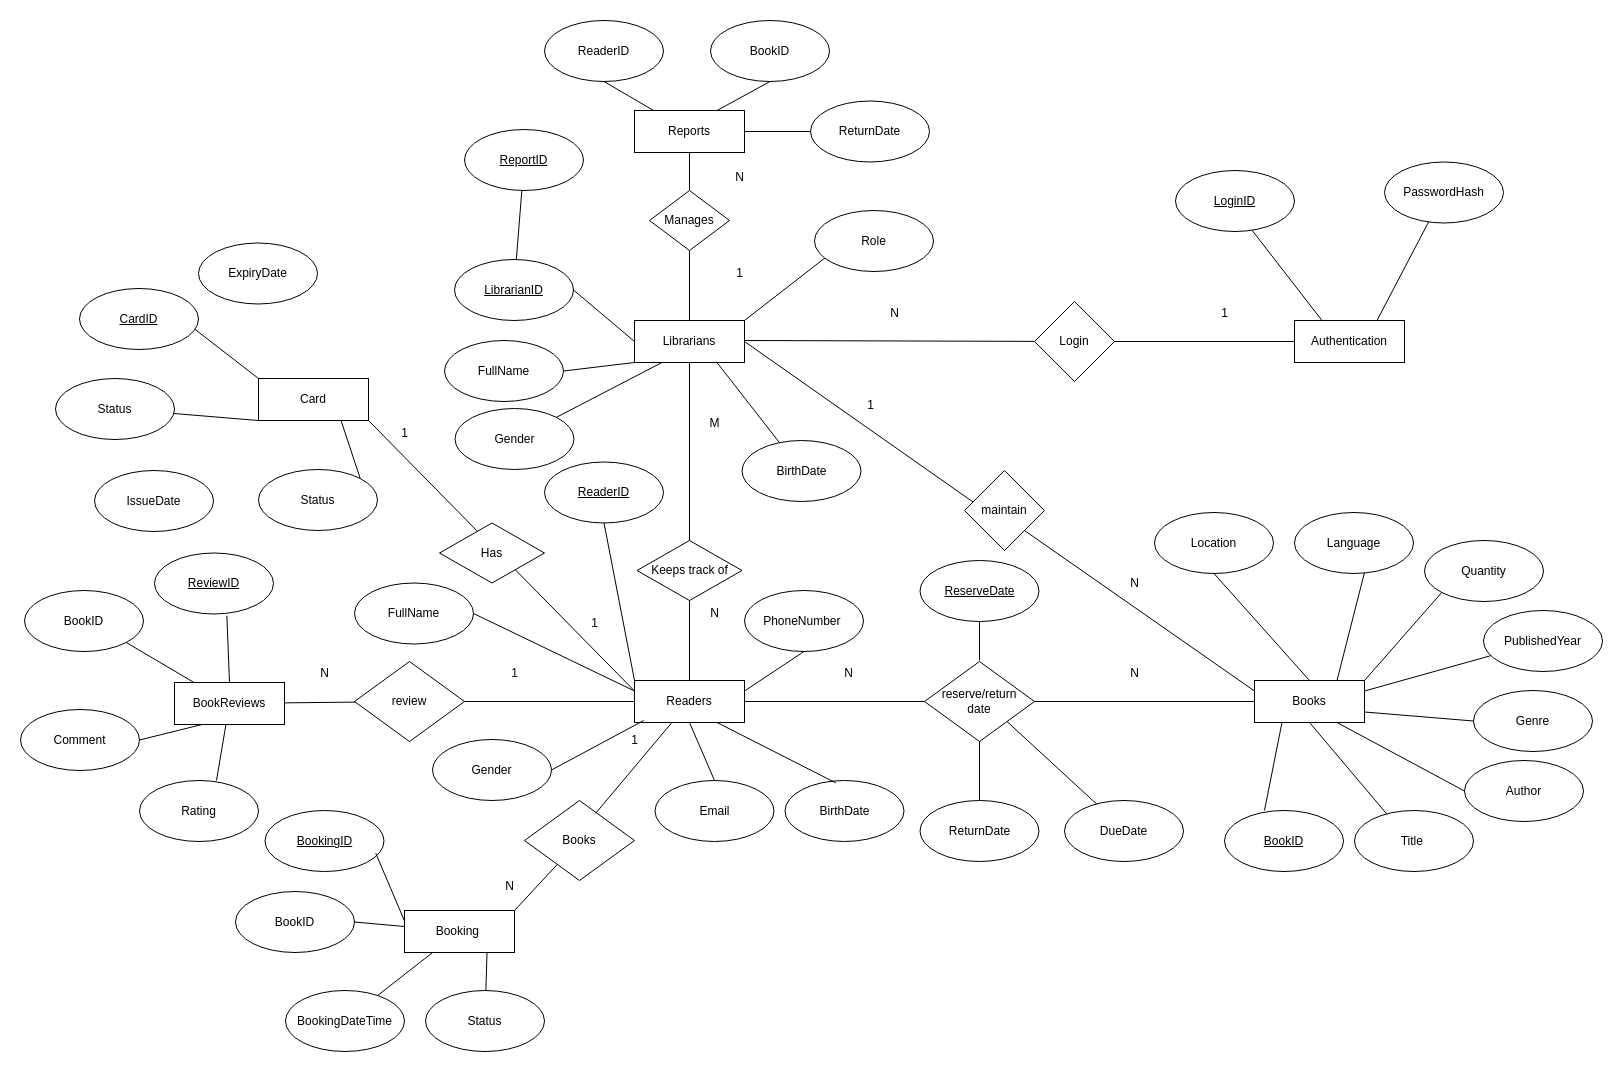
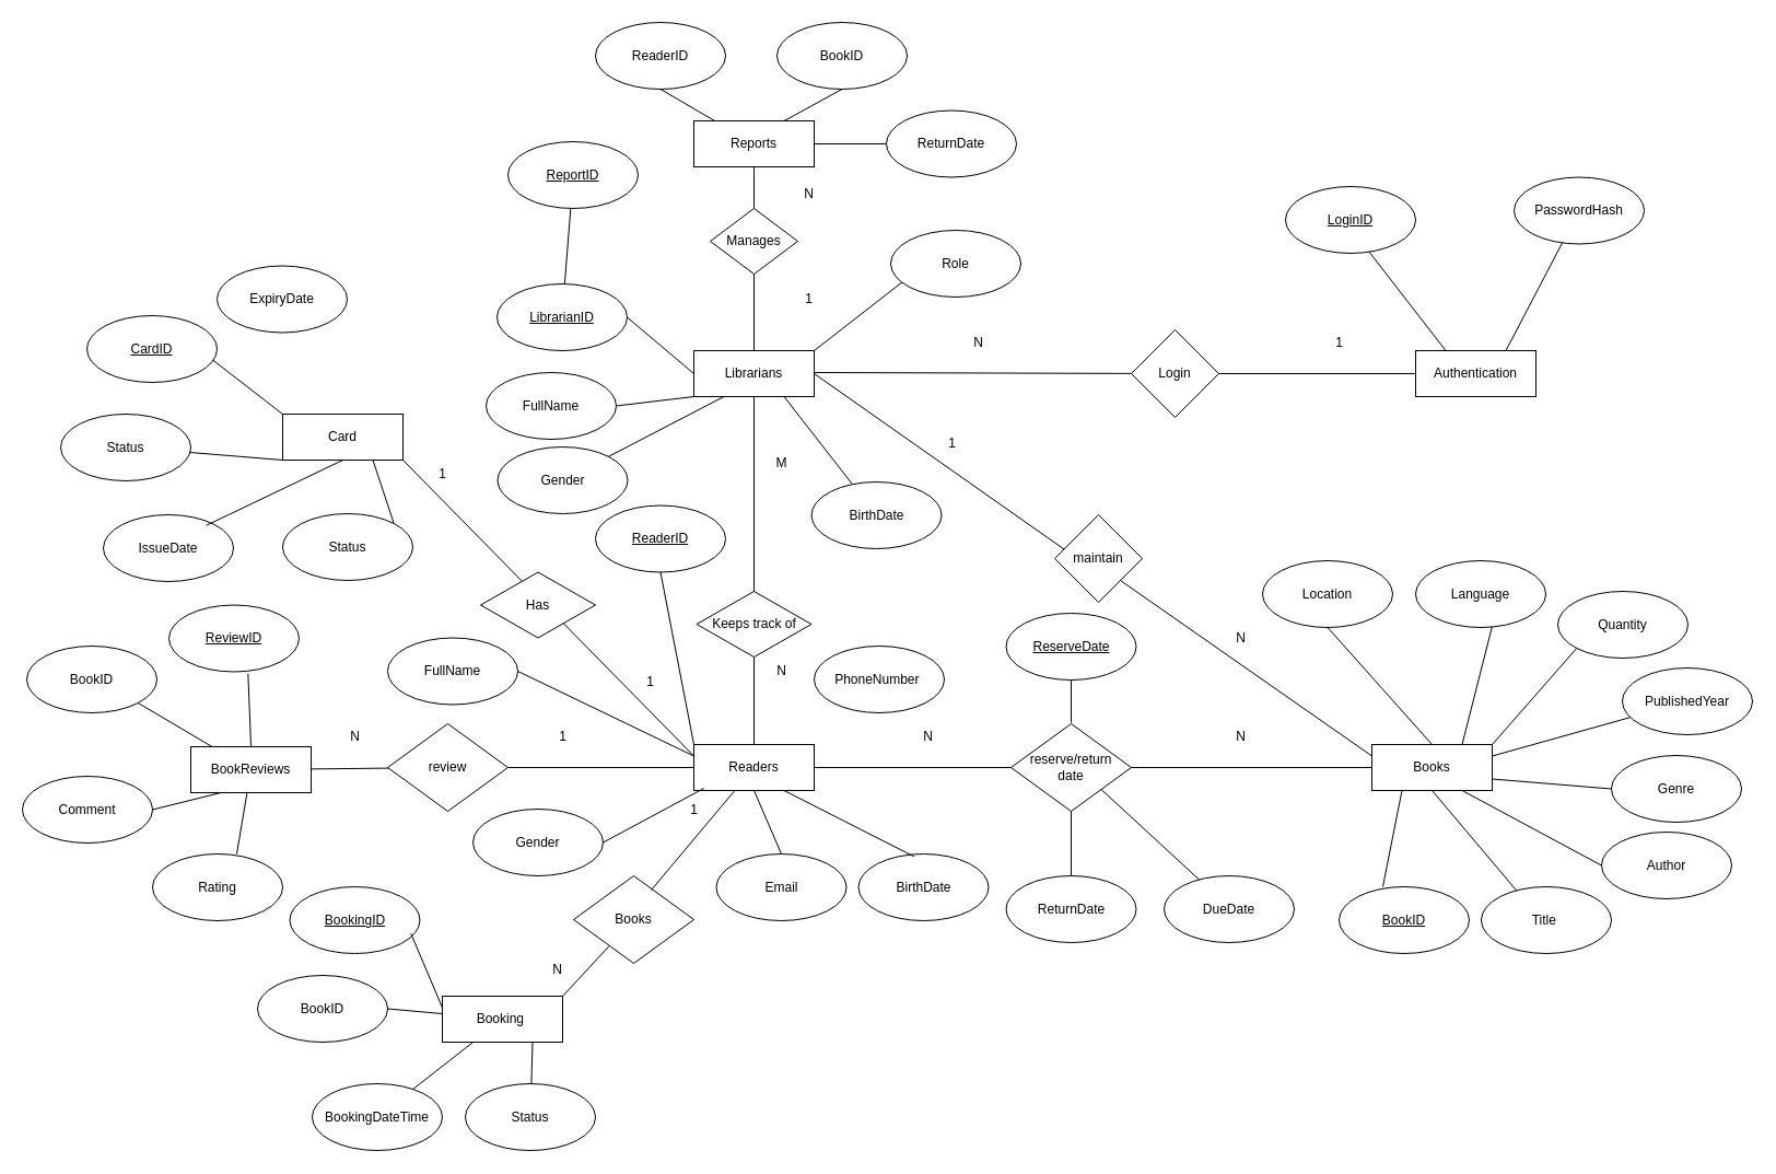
+ <mxCell id="111" value="" style="endArrow=none;html=1;rounded=0;exitX=0.79;exitY=0.161;exitDx=0;exitDy=0;exitPerimeter=0;entryX=0.5;entryY=1;entryDx=0;entryDy=0;" edge="1" parent="1" source="109" target="101"><mxGeometry width="50" height="50" relative="1" as="geometry"><mxPoint x="424" y="510" as="sourcePoint" /><mxPoint x="474" y="460" as="targetPoint" /></mxGeometry></mxCell>
- <mxCell id="39" value="" style="endArrow=none;html=1;rounded=0;exitX=1;exitY=0.25;exitDx=0;exitDy=0;entryX=0.5;entryY=1;entryDx=0;entryDy=0;" parent="1" source="28" target="38" edge="1"><mxGeometry width="50" height="50" relative="1" as="geometry"><mxPoint x="814" y="640" as="sourcePoint" /><mxPoint x="864" y="590" as="targetPoint" /></mxGeometry></mxCell>
